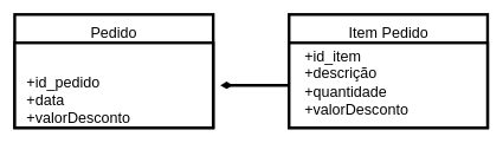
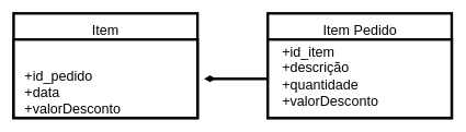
- <mxCell id="5" value="Pedido" style="text;html=1;strokeColor=none;fillColor=none;align=center;verticalAlign=middle;whiteSpace=wrap;rounded=0;strokeWidth=4;fontSize=21;" vertex="1" parent="2"><mxGeometry x="110" y="10" width="60" height="30" as="geometry" /></mxCell>
+ <mxCell id="5" value="Item" style="text;html=1;strokeColor=none;fillColor=none;align=center;verticalAlign=middle;whiteSpace=wrap;rounded=0;strokeWidth=4;fontSize=21;" vertex="1" parent="2"><mxGeometry x="110" y="10" width="60" height="30" as="geometry" /></mxCell>
